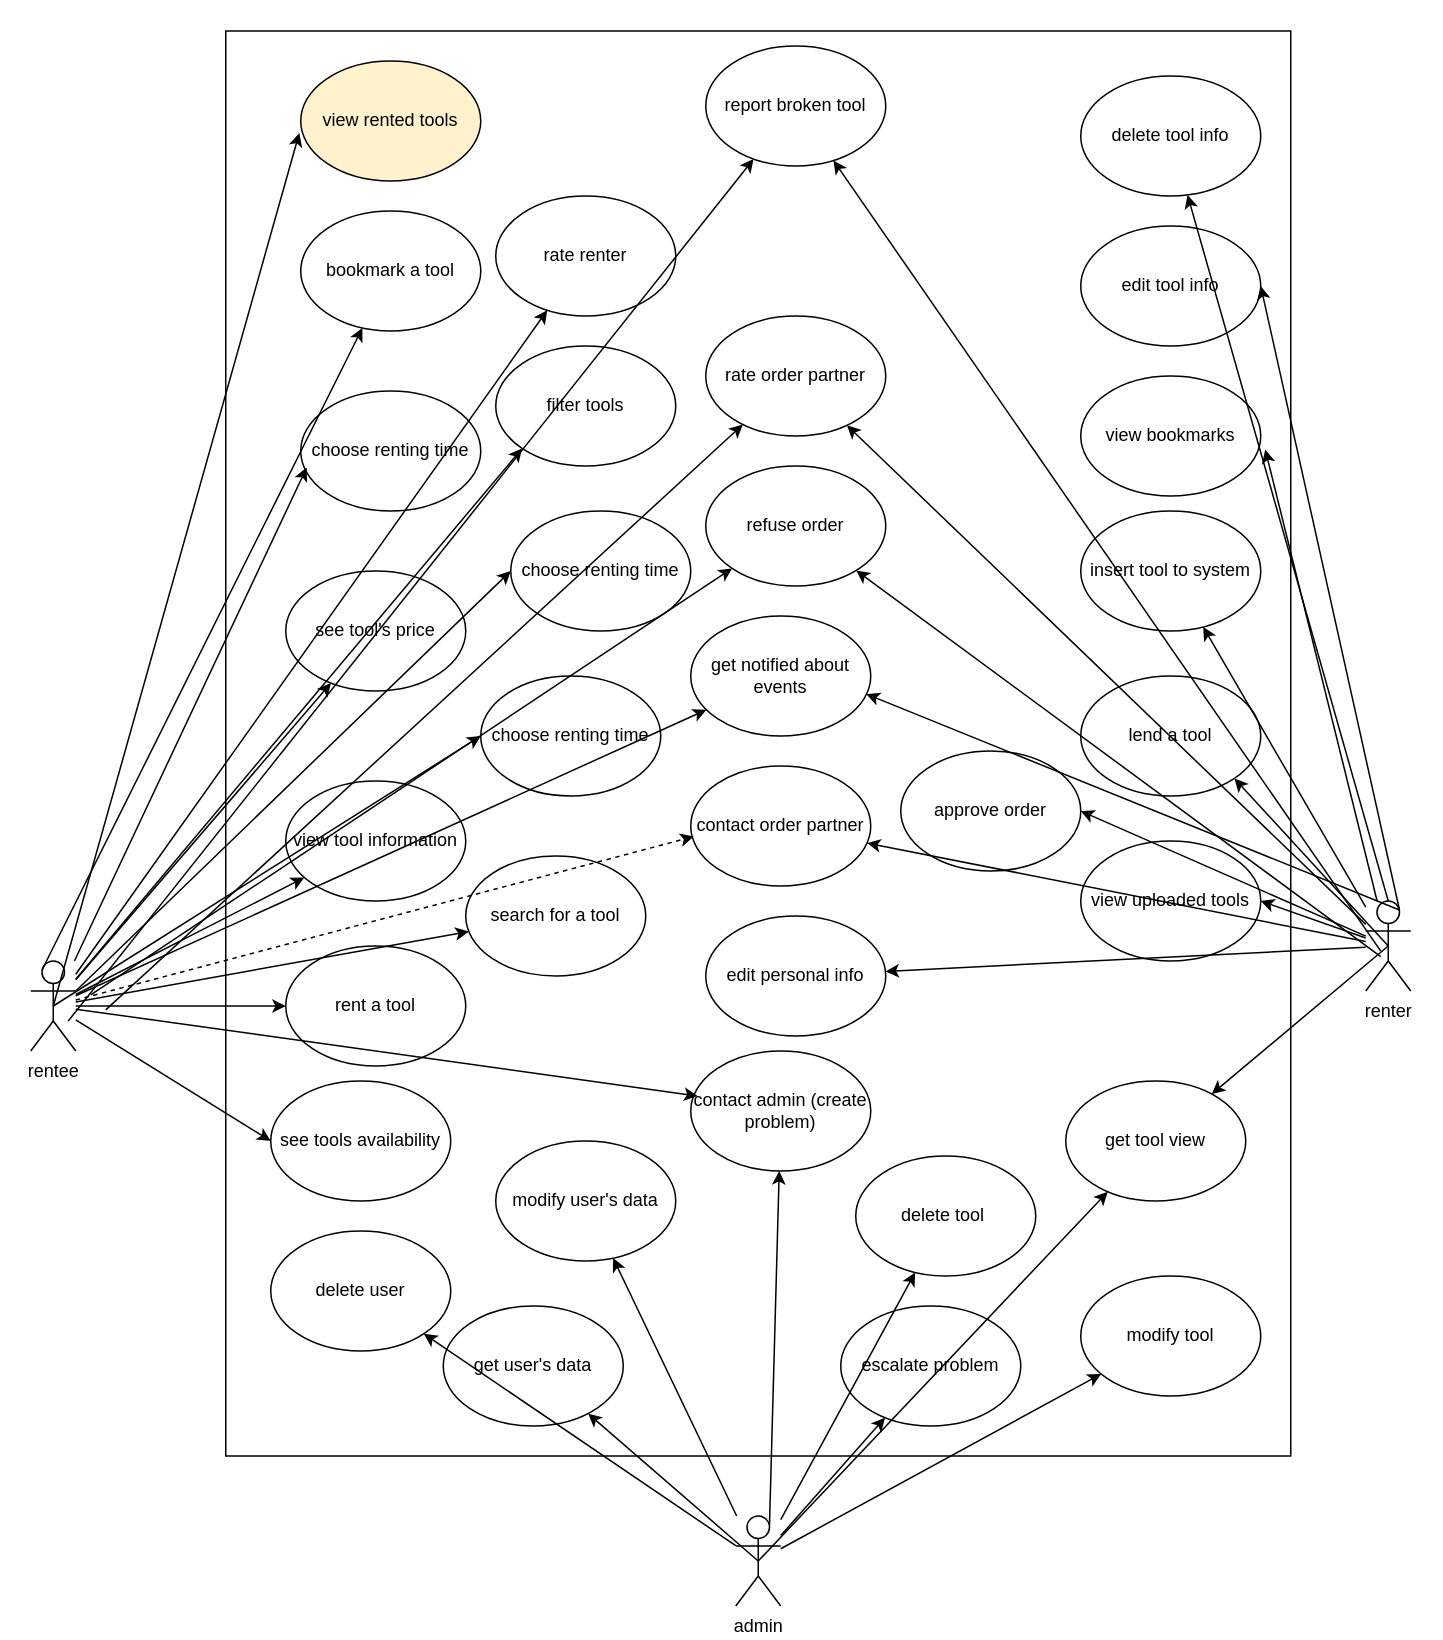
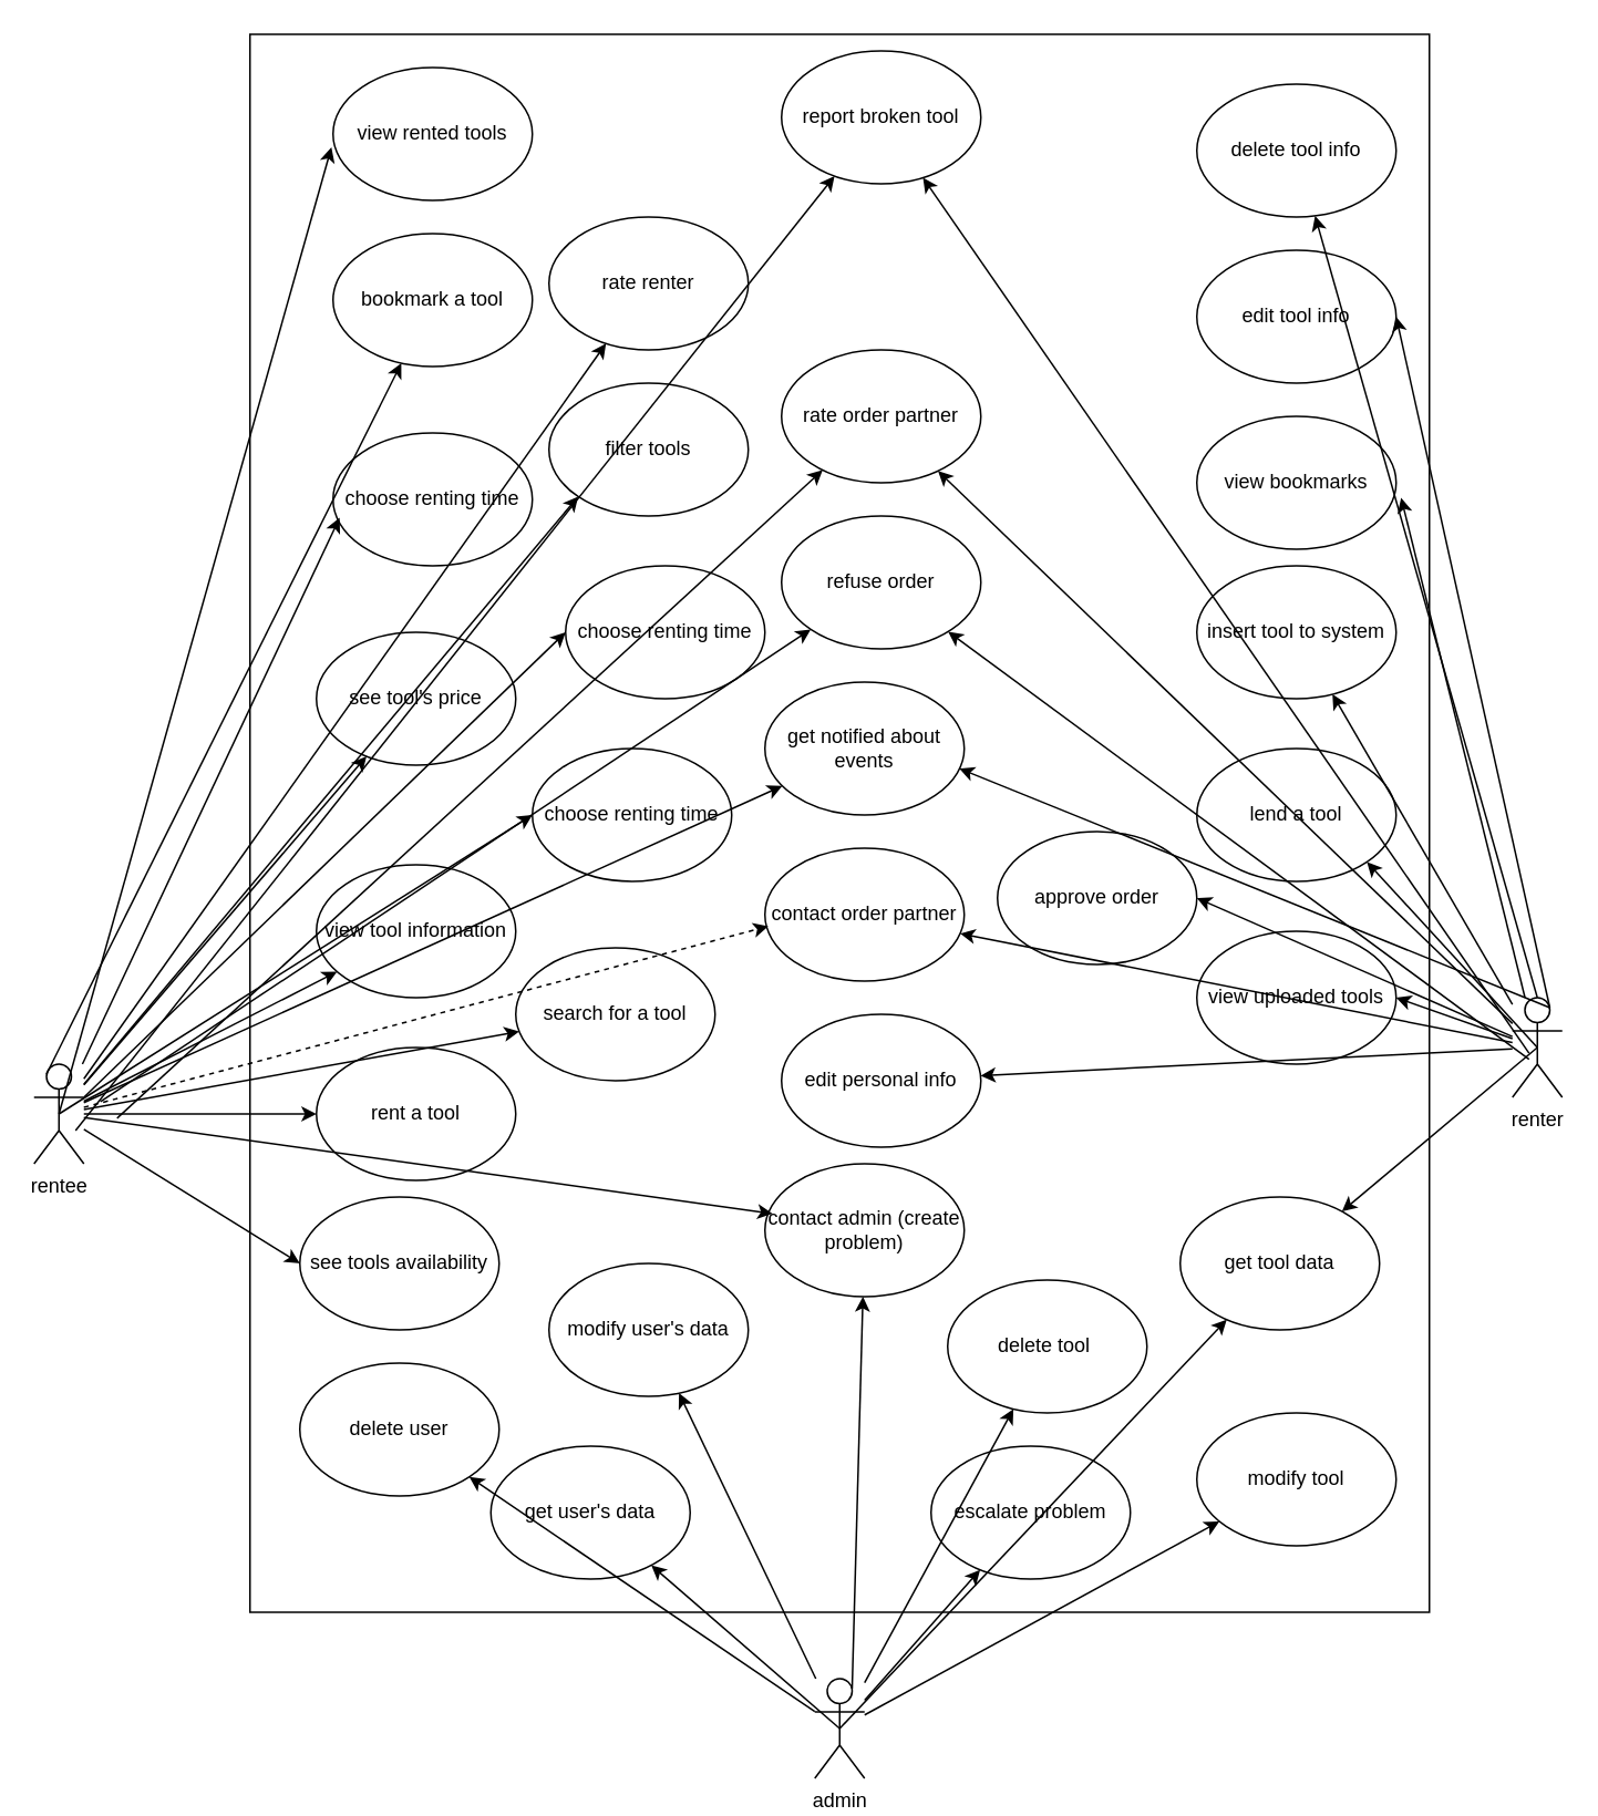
- <mxCell id="37" value="view rented tools" style="ellipse;whiteSpace=wrap;html=1;fillColor=#fff2cc;" vertex="1" parent="1"><mxGeometry x="200" y="40" width="120" height="80" as="geometry" /></mxCell>
+ <mxCell id="37" value="view rented tools" style="ellipse;whiteSpace=wrap;html=1;" vertex="1" parent="1"><mxGeometry x="200" y="40" width="120" height="80" as="geometry" /></mxCell>
- <mxCell id="77" value="get tool view" style="ellipse;whiteSpace=wrap;html=1;" vertex="1" parent="1"><mxGeometry x="710" y="720" width="120" height="80" as="geometry" /></mxCell>
+ <mxCell id="77" value="get tool data" style="ellipse;whiteSpace=wrap;html=1;" vertex="1" parent="1"><mxGeometry x="710" y="720" width="120" height="80" as="geometry" /></mxCell>
